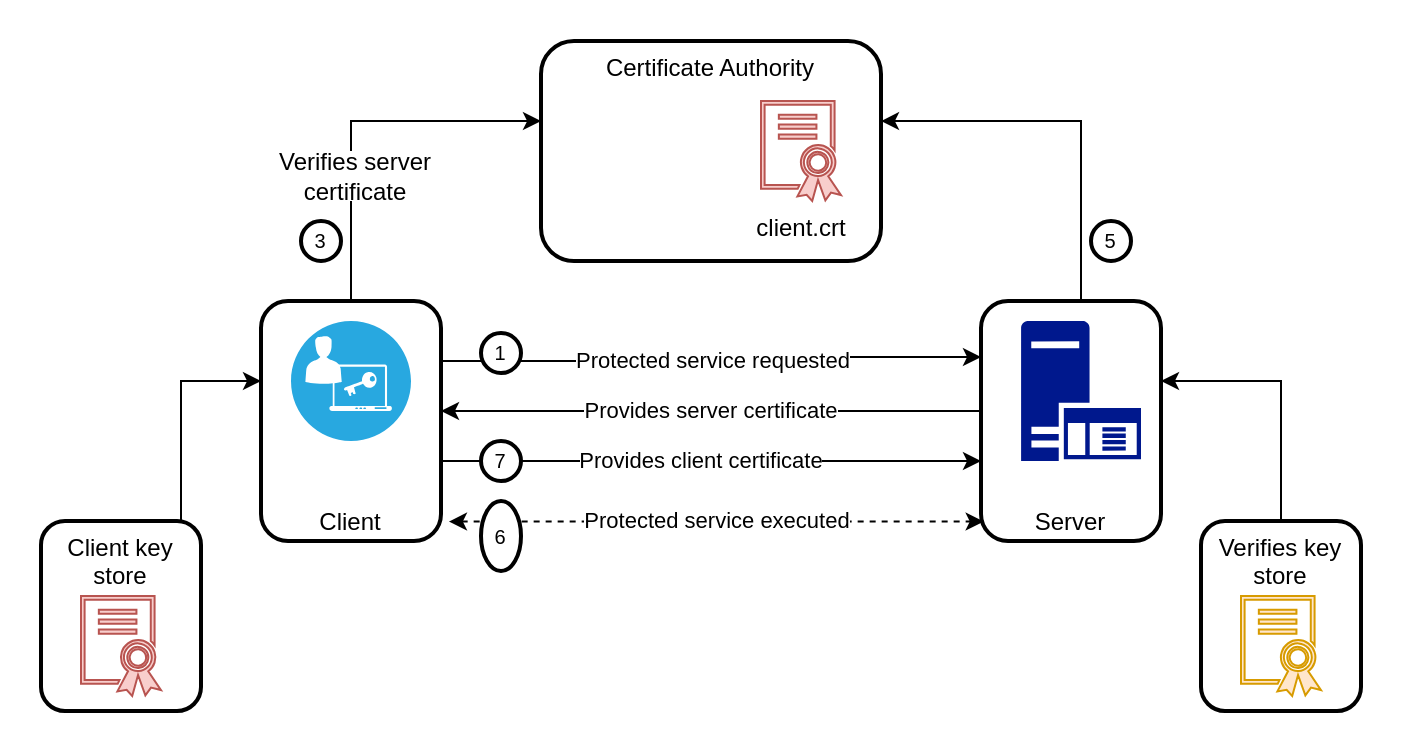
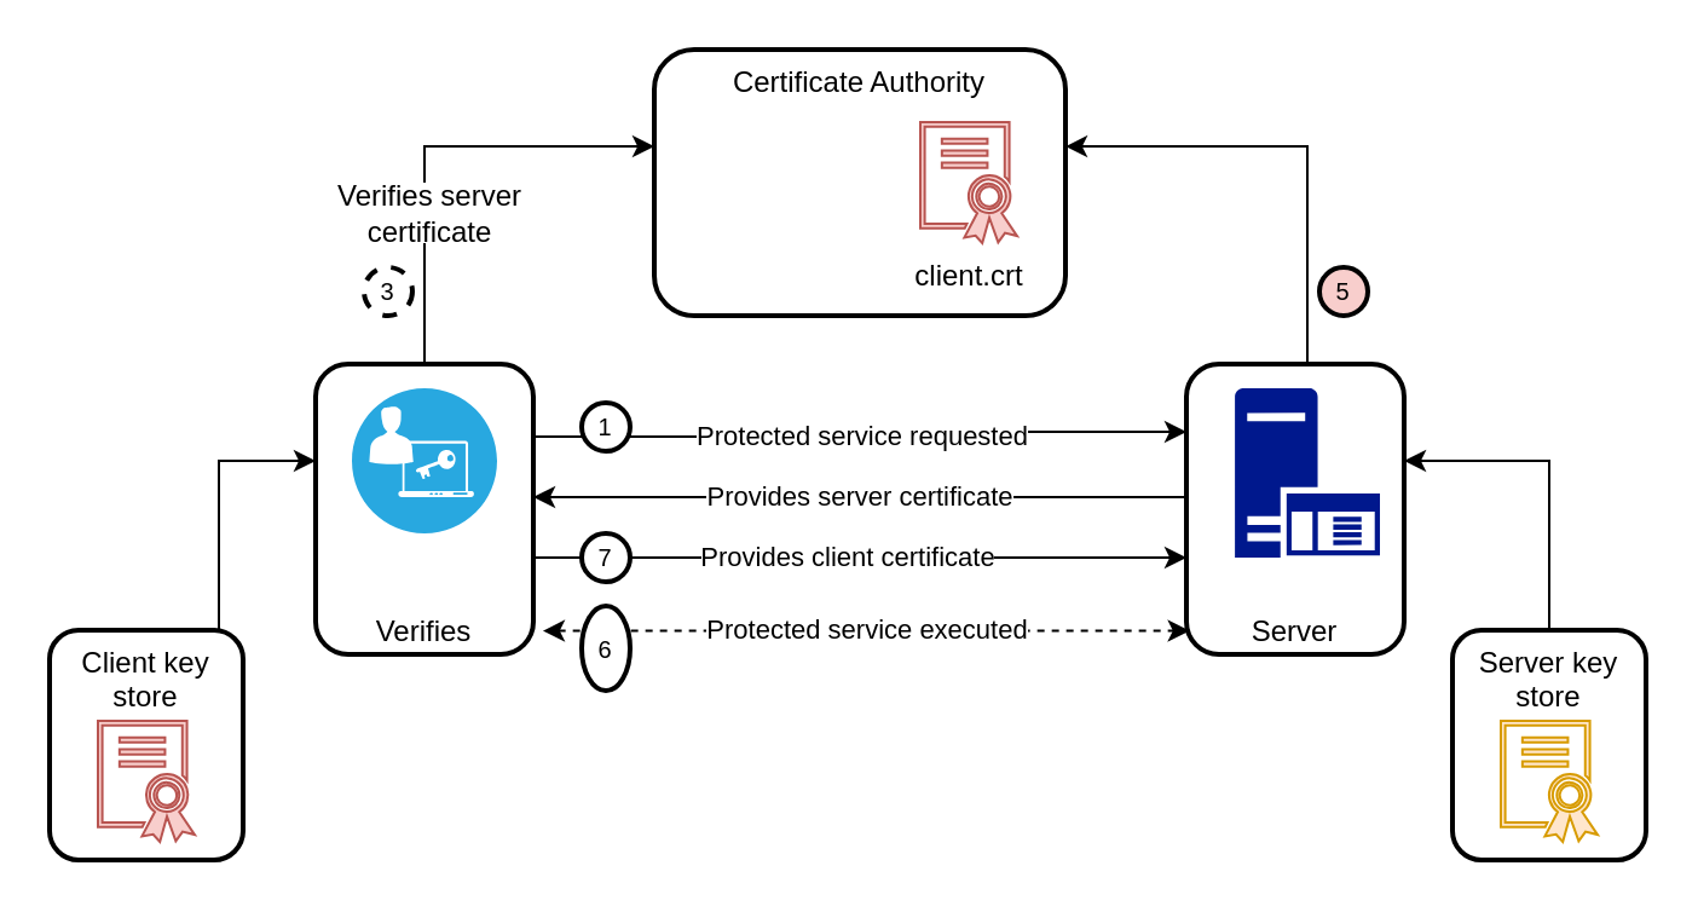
- <mxCell id="23" value="3" style="ellipse;whiteSpace=wrap;html=1;aspect=fixed;strokeWidth=2;fillColor=#ffffff;fontSize=10;" vertex="1" parent="1"><mxGeometry x="150" y="110" width="20" height="20" as="geometry" /></mxCell>
+ <mxCell id="23" value="3" style="ellipse;whiteSpace=wrap;html=1;aspect=fixed;strokeWidth=2;fillColor=#ffffff;fontSize=10;dashed=1;" vertex="1" parent="1"><mxGeometry x="150" y="110" width="20" height="20" as="geometry" /></mxCell>
- <mxCell id="25" value="5" style="ellipse;whiteSpace=wrap;html=1;aspect=fixed;strokeWidth=2;fillColor=#ffffff;fontSize=10;" vertex="1" parent="1"><mxGeometry x="545" y="110" width="20" height="20" as="geometry" /></mxCell>
+ <mxCell id="25" value="5" style="ellipse;whiteSpace=wrap;html=1;aspect=fixed;strokeWidth=2;fillColor=#f8cecc;fontSize=10;" vertex="1" parent="1"><mxGeometry x="545" y="110" width="20" height="20" as="geometry" /></mxCell>
- <mxCell id="5" value="Client" style="rounded=1;whiteSpace=wrap;html=1;strokeWidth=2;verticalAlign=bottom;" vertex="1" parent="1"><mxGeometry x="130" y="150" width="90" height="120" as="geometry" /></mxCell>
+ <mxCell id="5" value="Verifies" style="rounded=1;whiteSpace=wrap;html=1;strokeWidth=2;verticalAlign=bottom;" vertex="1" parent="1"><mxGeometry x="130" y="150" width="90" height="120" as="geometry" /></mxCell>
- <mxCell id="6" value="Verifies key store" style="rounded=1;whiteSpace=wrap;html=1;strokeWidth=2;verticalAlign=top;" vertex="1" parent="1"><mxGeometry x="600" y="260" width="80" height="95" as="geometry" /></mxCell>
+ <mxCell id="6" value="Server key store" style="rounded=1;whiteSpace=wrap;html=1;strokeWidth=2;verticalAlign=top;" vertex="1" parent="1"><mxGeometry x="600" y="260" width="80" height="95" as="geometry" /></mxCell>
